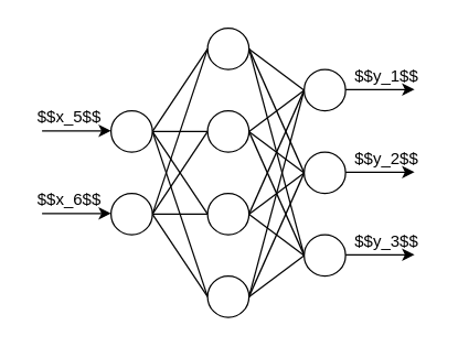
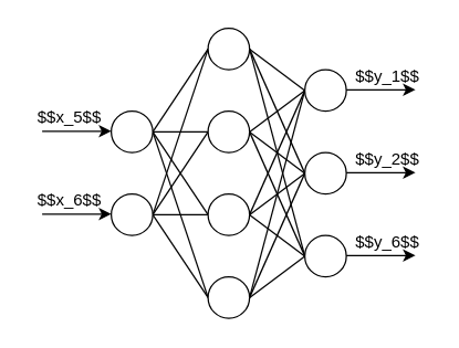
- <mxCell id="40" value="$$y_3$$" style="text;html=1;strokeColor=none;fillColor=none;align=center;verticalAlign=middle;whiteSpace=wrap;rounded=0;" vertex="1" parent="1"><mxGeometry x="250" y="160" width="60" height="30" as="geometry" /></mxCell>
+ <mxCell id="40" value="$$y_6$$" style="text;html=1;strokeColor=none;fillColor=none;align=center;verticalAlign=middle;whiteSpace=wrap;rounded=0;" vertex="1" parent="1"><mxGeometry x="250" y="160" width="60" height="30" as="geometry" /></mxCell>
